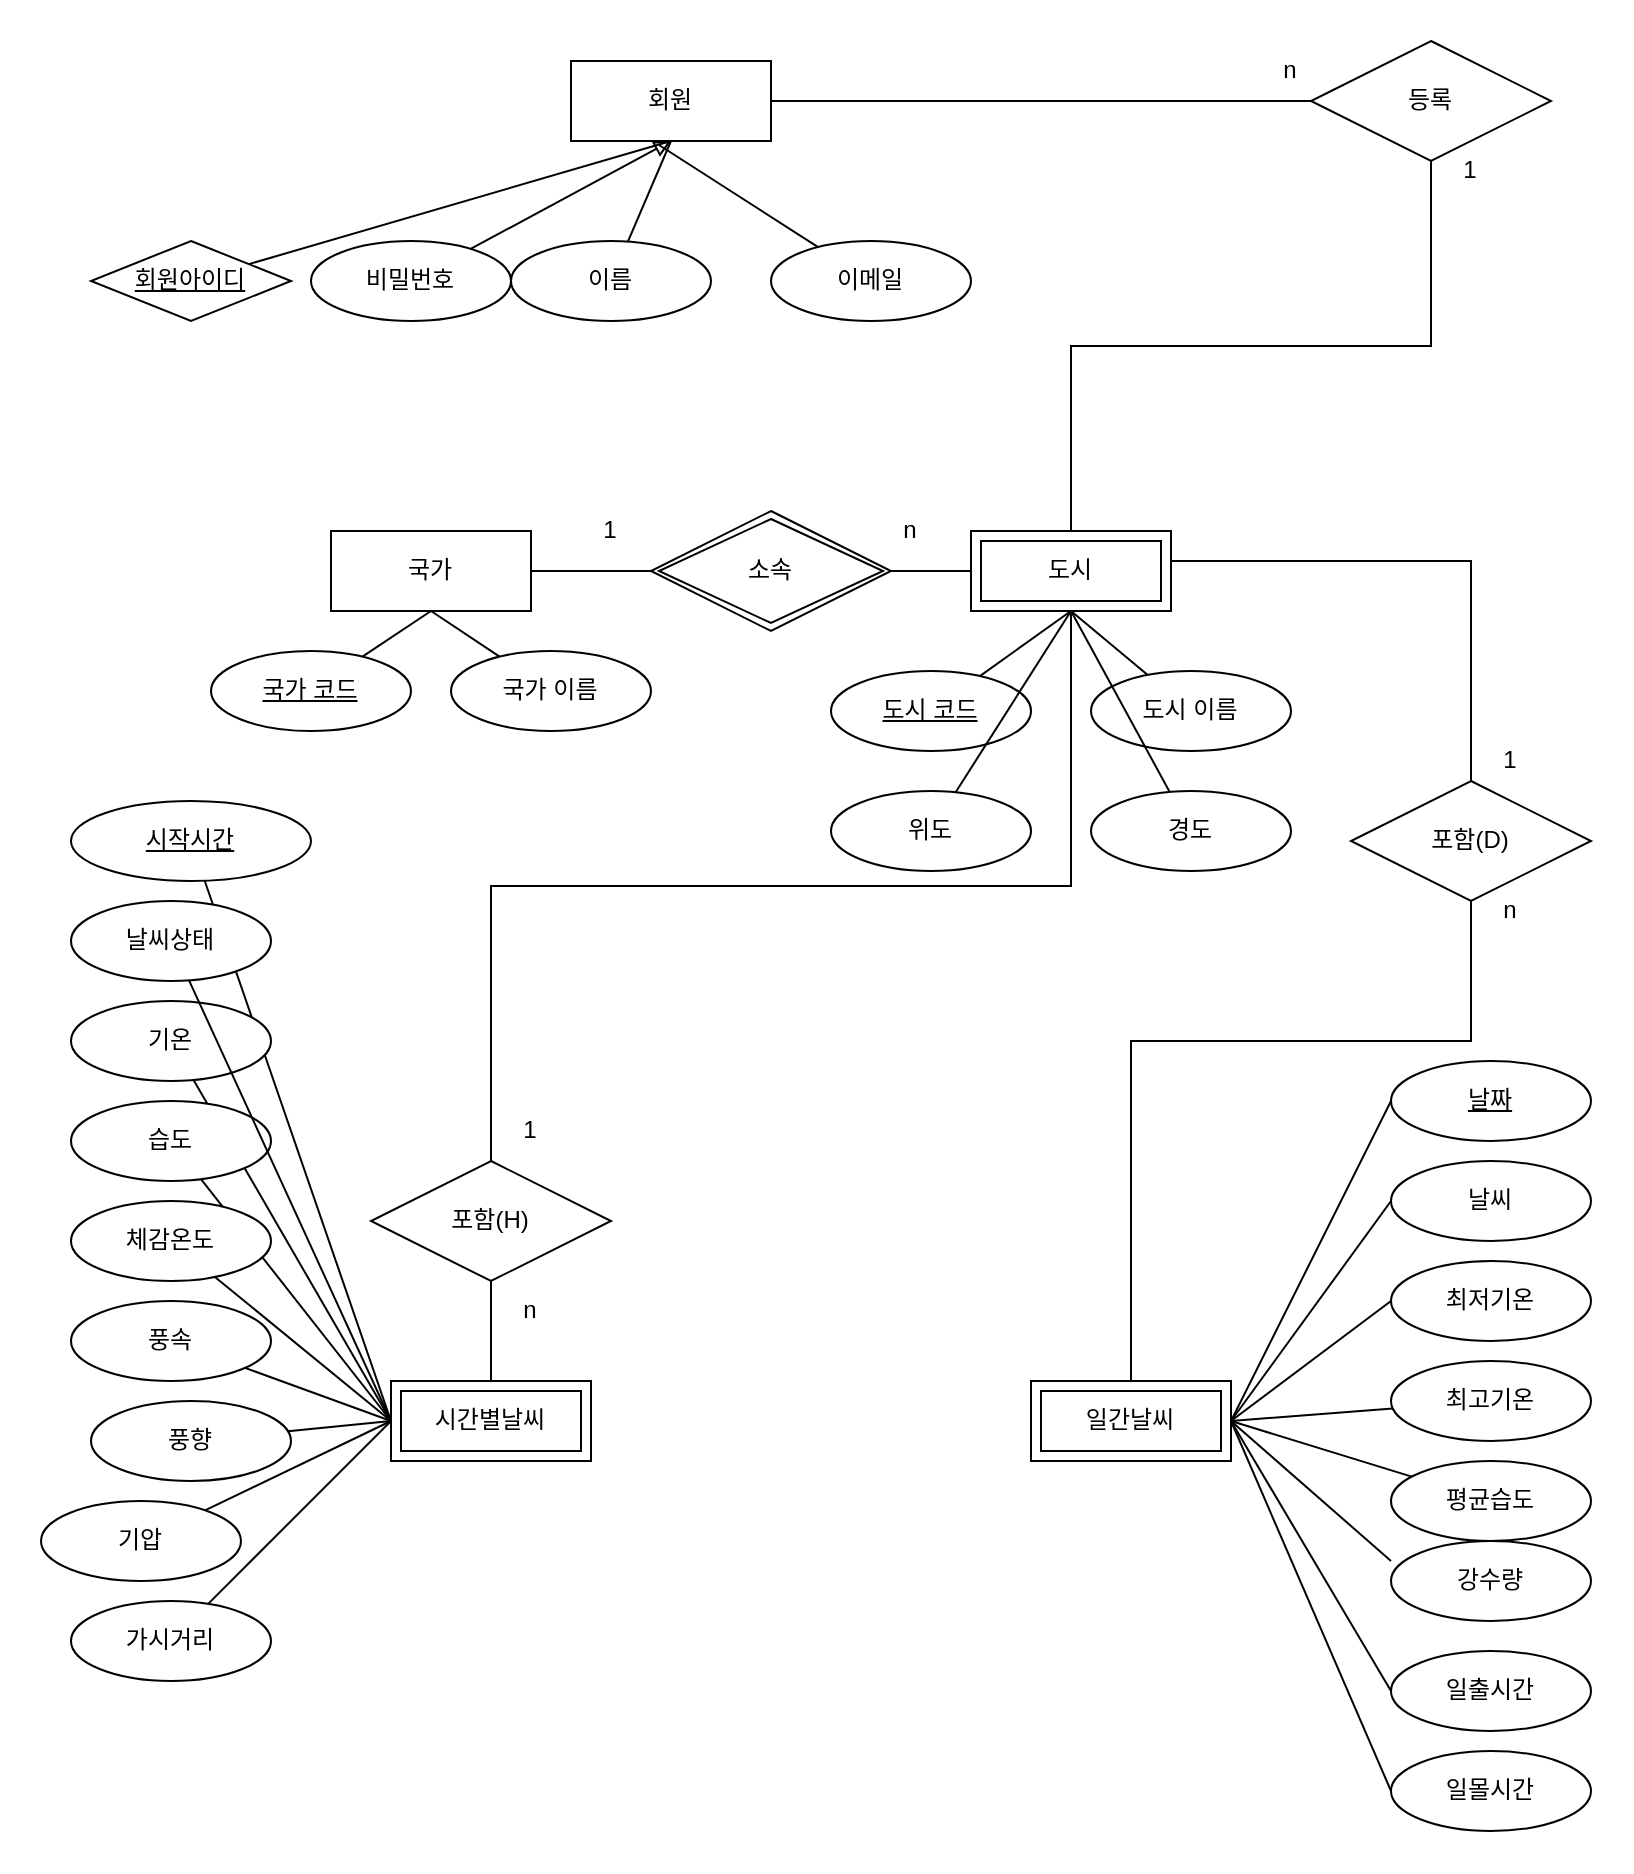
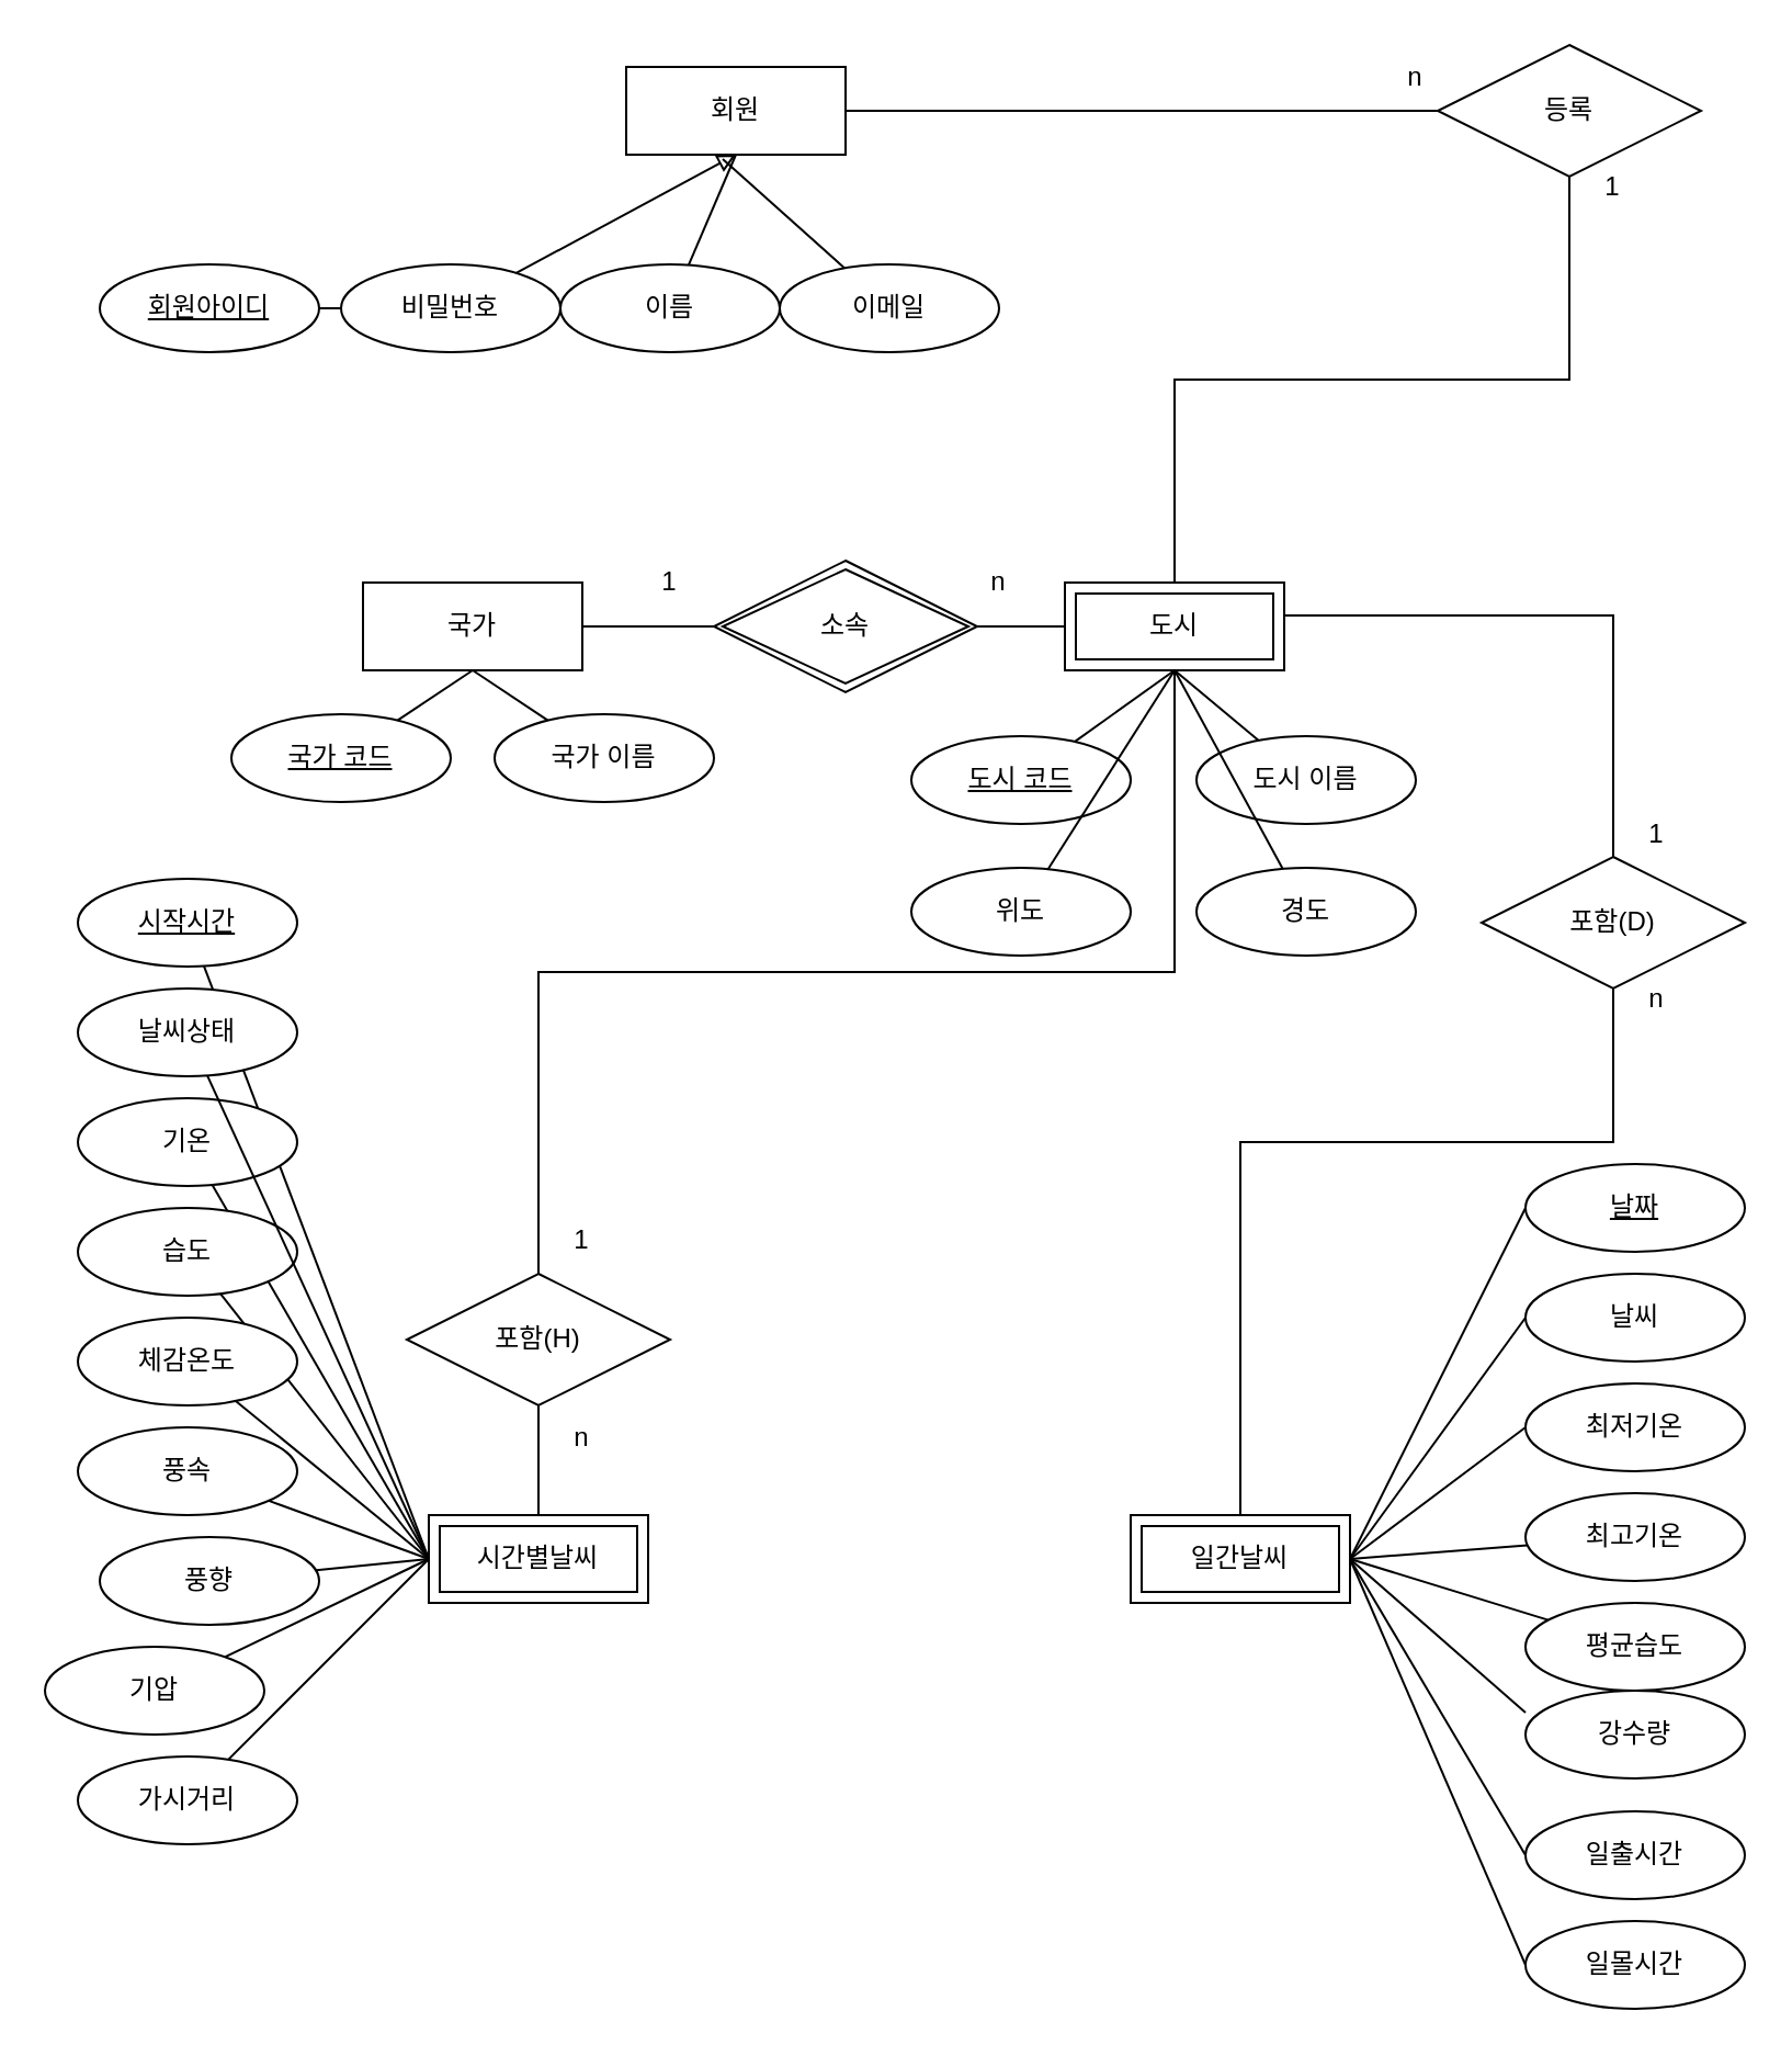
- <mxCell id="4" style="edgeStyle=none;rounded=0;orthogonalLoop=1;jettySize=auto;html=1;entryX=0.5;entryY=1;entryDx=0;entryDy=0;endArrow=none;endFill=0;" parent="1" source="5" target="2" edge="1"><mxGeometry relative="1" as="geometry" /></mxCell>
+ <mxCell id="4" style="edgeStyle=none;rounded=0;orthogonalLoop=1;jettySize=auto;html=1;endArrow=none;endFill=0;" parent="1" source="5" target="76" edge="1"><mxGeometry relative="1" as="geometry" /></mxCell>
- <mxCell id="5" value="회원아이디" style="rhombus;whiteSpace=wrap;html=1;align=center;fontStyle=4;" parent="1" vertex="1"><mxGeometry x="45" y="120" width="100" height="40" as="geometry" /></mxCell>
+ <mxCell id="5" value="회원아이디" style="ellipse;whiteSpace=wrap;html=1;align=center;fontStyle=4;" parent="1" vertex="1"><mxGeometry x="45" y="120" width="100" height="40" as="geometry" /></mxCell>
- <mxCell id="9" value="이메일" style="ellipse;whiteSpace=wrap;html=1;align=center;" parent="1" vertex="1"><mxGeometry x="385" y="120" width="100" height="40" as="geometry" /></mxCell>
+ <mxCell id="9" value="이메일" style="ellipse;whiteSpace=wrap;html=1;align=center;" parent="1" vertex="1"><mxGeometry x="355" y="120" width="100" height="40" as="geometry" /></mxCell>
- <mxCell id="33" value="시작시간" style="ellipse;whiteSpace=wrap;html=1;align=center;fontStyle=4" parent="1" vertex="1"><mxGeometry x="35" y="400" width="120" height="40" as="geometry" /></mxCell>
+ <mxCell id="33" value="시작시간" style="ellipse;whiteSpace=wrap;html=1;align=center;fontStyle=4" parent="1" vertex="1"><mxGeometry x="35" y="400" width="100" height="40" as="geometry" /></mxCell>
